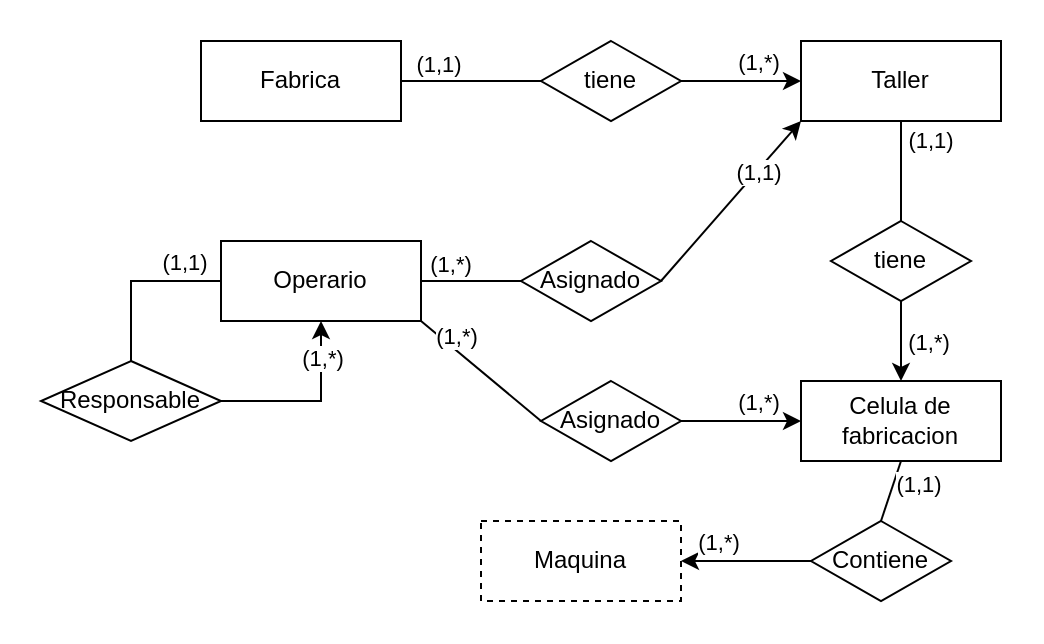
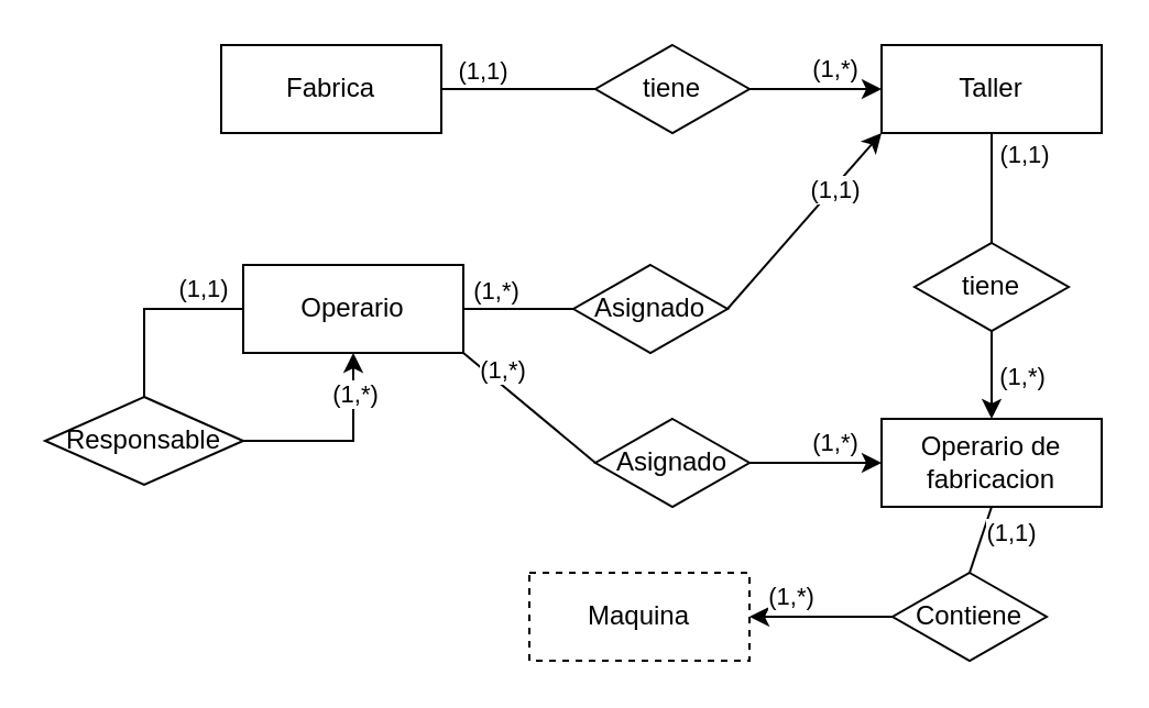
- <mxCell id="4" value="Celula de fabricacion" style="whiteSpace=wrap;html=1;align=center;" vertex="1" parent="1"><mxGeometry x="400" y="190" width="100" height="40" as="geometry" /></mxCell>
+ <mxCell id="4" value="Operario de fabricacion" style="whiteSpace=wrap;html=1;align=center;" vertex="1" parent="1"><mxGeometry x="400" y="190" width="100" height="40" as="geometry" /></mxCell>
